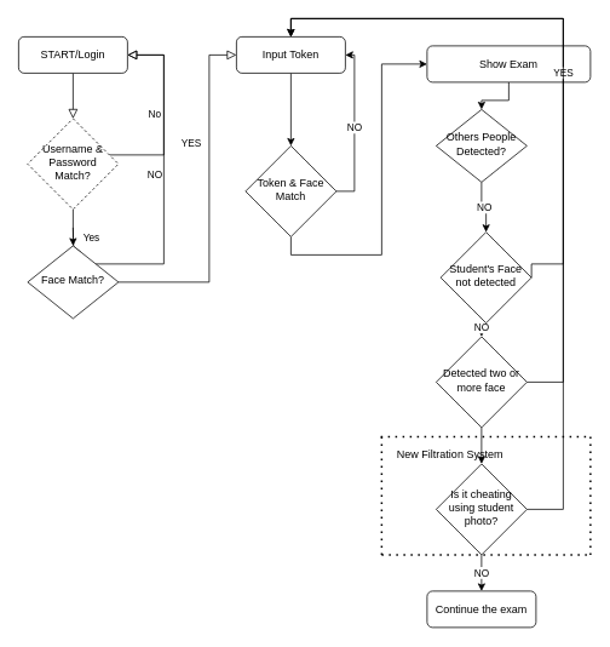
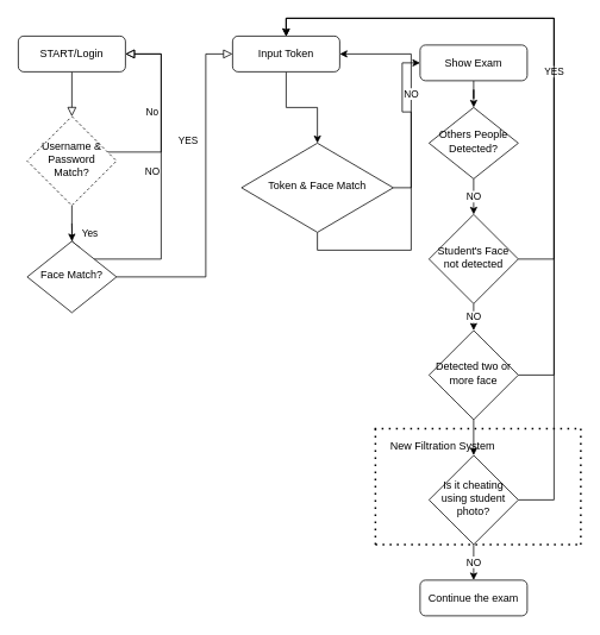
- <mxCell id="17" value="Show Exam" style="rounded=1;whiteSpace=wrap;html=1;fontSize=12;glass=0;strokeWidth=1;shadow=0;" parent="1" vertex="1"><mxGeometry x="470" y="50" width="180" height="40" as="geometry" /></mxCell>
+ <mxCell id="17" value="Show Exam" style="rounded=1;whiteSpace=wrap;html=1;fontSize=12;glass=0;strokeWidth=1;shadow=0;" parent="1" vertex="1"><mxGeometry x="470" y="50" width="120" height="40" as="geometry" /></mxCell>
- <mxCell id="15" value="Token &amp;amp; Face Match" style="rhombus;whiteSpace=wrap;html=1;shadow=0;fontFamily=Helvetica;fontSize=12;align=center;strokeWidth=1;spacing=6;spacingTop=-4;" parent="1" vertex="1"><mxGeometry x="270" y="160" width="100" height="100" as="geometry" /></mxCell>
+ <mxCell id="15" value="Token &amp;amp; Face Match" style="rhombus;whiteSpace=wrap;html=1;shadow=0;fontFamily=Helvetica;fontSize=12;align=center;strokeWidth=1;spacing=6;spacingTop=-4;" parent="1" vertex="1"><mxGeometry x="270" y="160" width="170" height="100" as="geometry" /></mxCell>
- <mxCell id="22" value="Student's Face not detected" style="rhombus;whiteSpace=wrap;html=1;shadow=0;fontFamily=Helvetica;fontSize=12;align=center;strokeWidth=1;spacing=6;spacingTop=-4;" parent="1" vertex="1"><mxGeometry x="485" y="255" width="100" height="100" as="geometry" /></mxCell>
+ <mxCell id="22" value="Student's Face not detected" style="rhombus;whiteSpace=wrap;html=1;shadow=0;fontFamily=Helvetica;fontSize=12;align=center;strokeWidth=1;spacing=6;spacingTop=-4;" parent="1" vertex="1"><mxGeometry x="480" y="240" width="100" height="100" as="geometry" /></mxCell>
